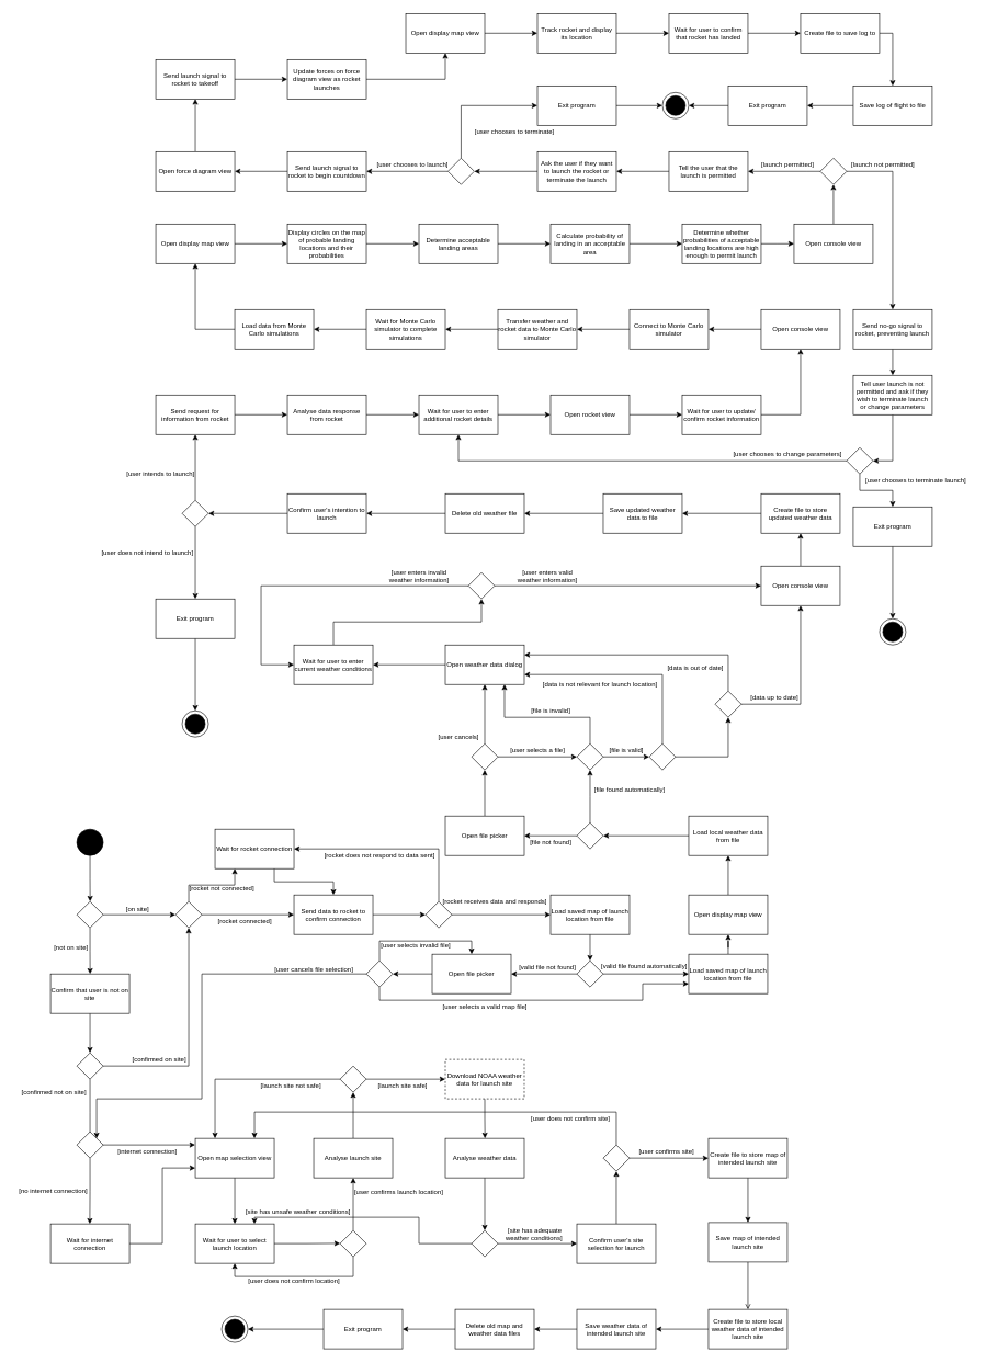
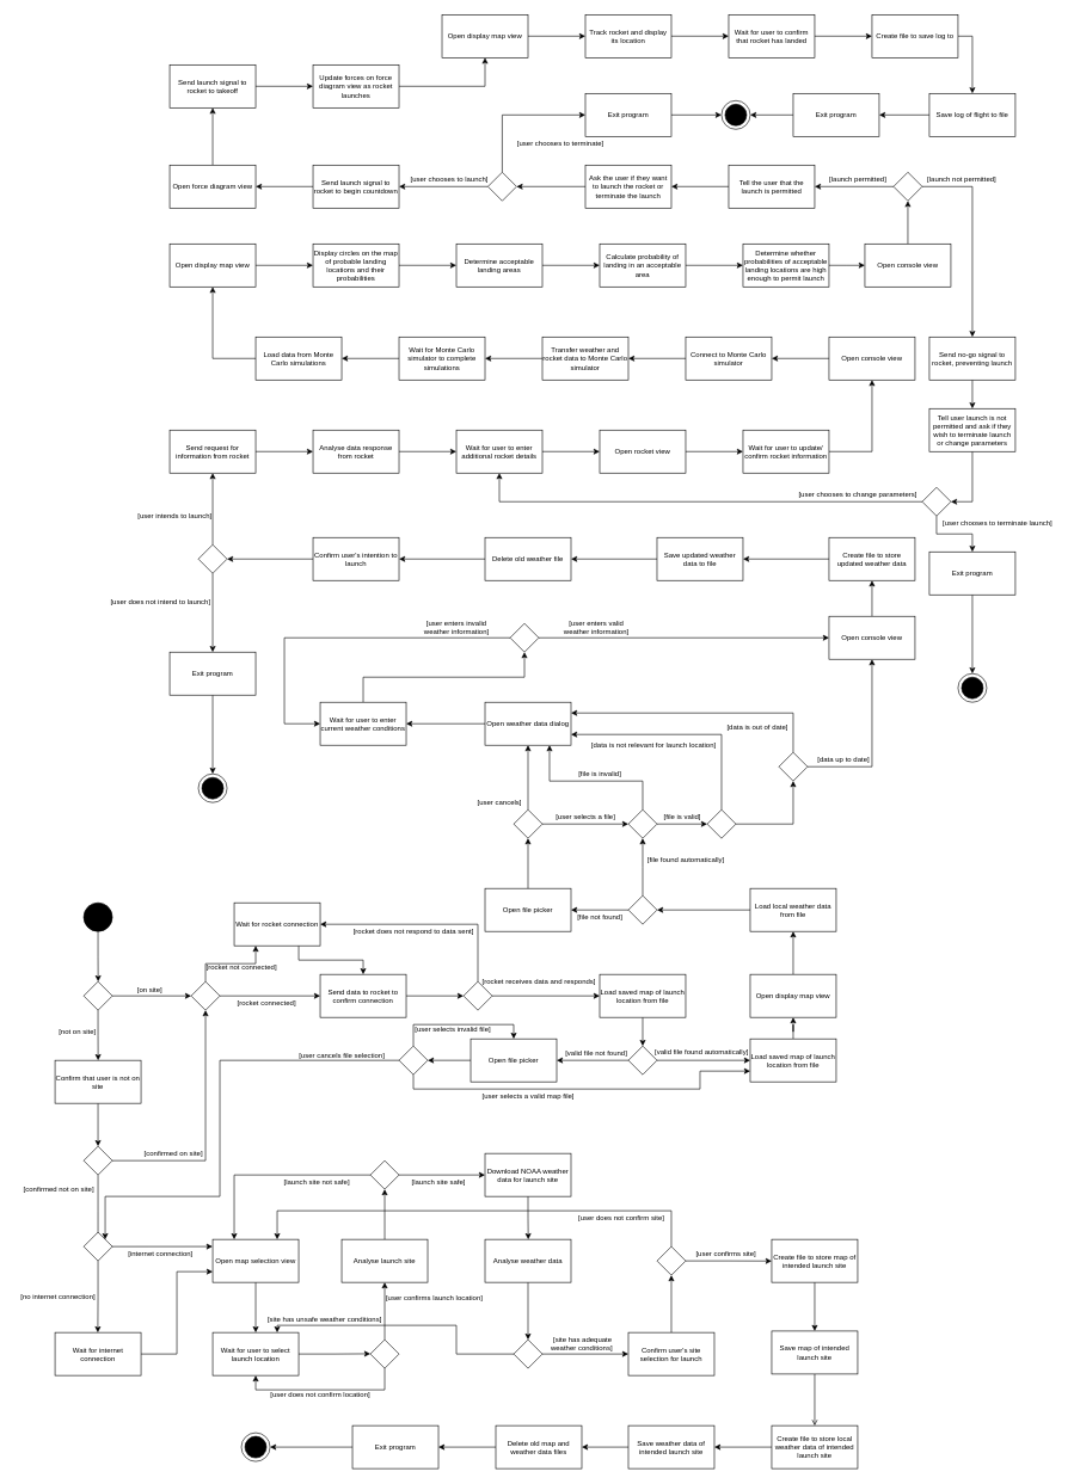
- <mxCell id="48" value="Download NOAA weather data for launch site" style="rounded=0;whiteSpace=wrap;html=1;fillColor=#ffffff;fontSize=10;dashed=1;" vertex="1" parent="1"><mxGeometry x="676" y="1610" width="120" height="60" as="geometry" /></mxCell>
+ <mxCell id="48" value="Download NOAA weather data for launch site" style="rounded=0;whiteSpace=wrap;html=1;fillColor=#ffffff;fontSize=10;" vertex="1" parent="1"><mxGeometry x="676" y="1610" width="120" height="60" as="geometry" /></mxCell>
